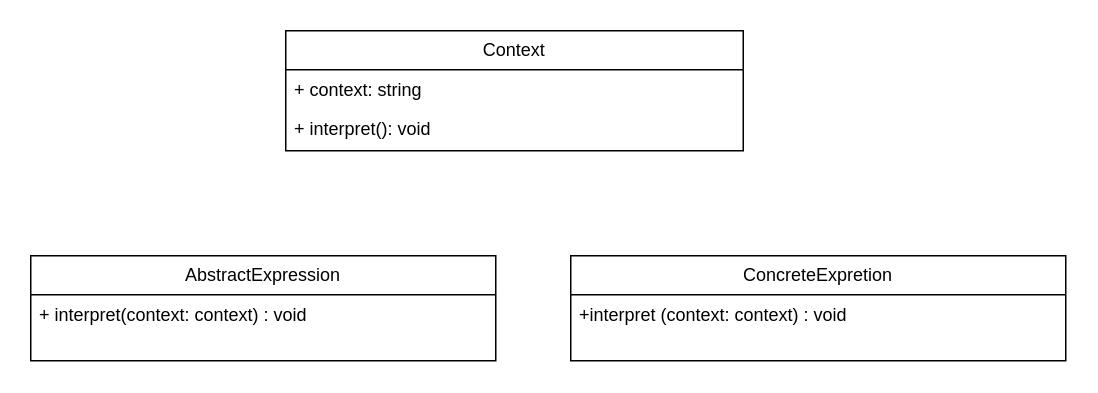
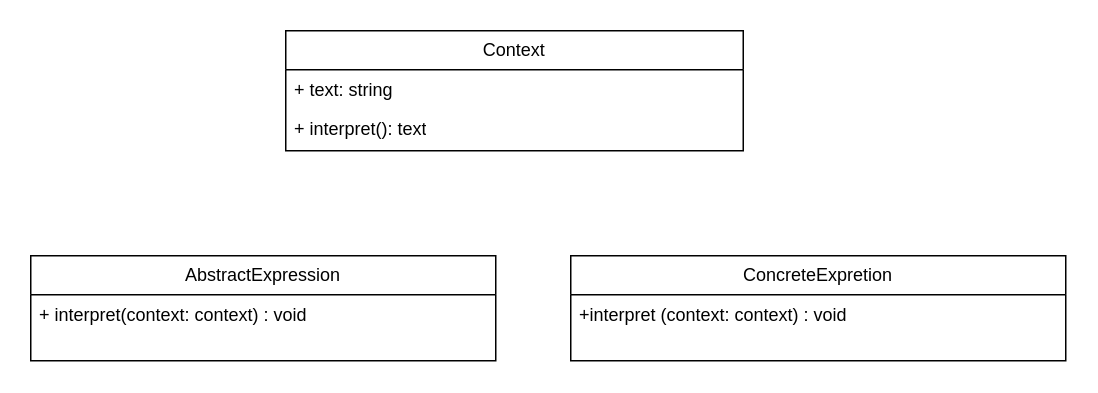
- <mxCell id="3" value="+ context: string" style="text;strokeColor=none;fillColor=none;align=left;verticalAlign=top;spacingLeft=4;spacingRight=4;overflow=hidden;rotatable=0;points=[[0,0.5],[1,0.5]];portConstraint=eastwest;whiteSpace=wrap;html=1;" vertex="1" parent="2"><mxGeometry y="26" width="305" height="26" as="geometry" /></mxCell>
+ <mxCell id="3" value="+ text: string" style="text;strokeColor=none;fillColor=none;align=left;verticalAlign=top;spacingLeft=4;spacingRight=4;overflow=hidden;rotatable=0;points=[[0,0.5],[1,0.5]];portConstraint=eastwest;whiteSpace=wrap;html=1;" vertex="1" parent="2"><mxGeometry y="26" width="305" height="26" as="geometry" /></mxCell>
- <mxCell id="4" value="+ interpret(): void" style="text;strokeColor=none;fillColor=none;align=left;verticalAlign=top;spacingLeft=4;spacingRight=4;overflow=hidden;rotatable=0;points=[[0,0.5],[1,0.5]];portConstraint=eastwest;whiteSpace=wrap;html=1;" vertex="1" parent="2"><mxGeometry y="52" width="305" height="28" as="geometry" /></mxCell>
+ <mxCell id="4" value="+ interpret(): text" style="text;strokeColor=none;fillColor=none;align=left;verticalAlign=top;spacingLeft=4;spacingRight=4;overflow=hidden;rotatable=0;points=[[0,0.5],[1,0.5]];portConstraint=eastwest;whiteSpace=wrap;html=1;" vertex="1" parent="2"><mxGeometry y="52" width="305" height="28" as="geometry" /></mxCell>
